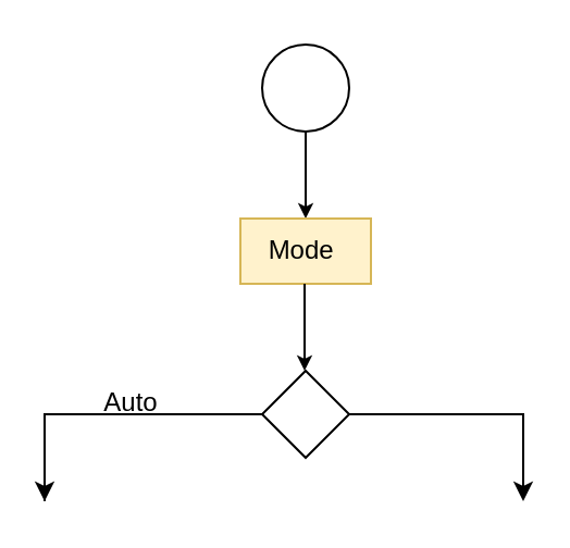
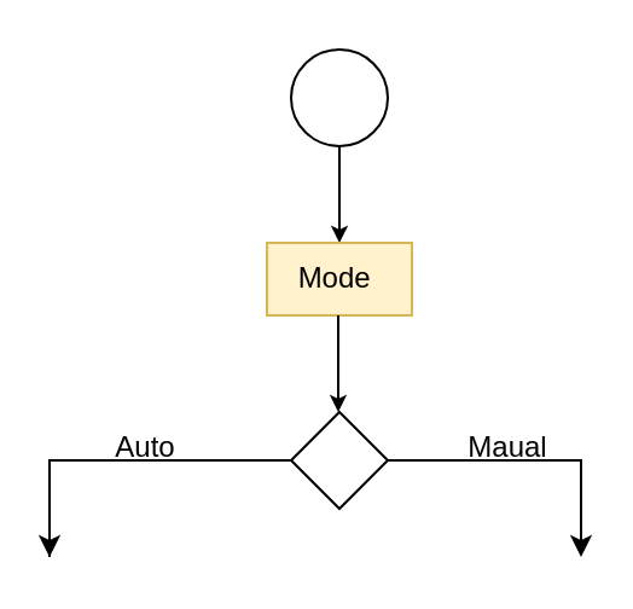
+ <mxCell id="8" value="Maual" style="text;html=1;strokeColor=none;fillColor=none;align=center;verticalAlign=middle;whiteSpace=wrap;rounded=0;" parent="1" vertex="1"><mxGeometry x="180" y="170" width="60" height="30" as="geometry" /></mxCell>
